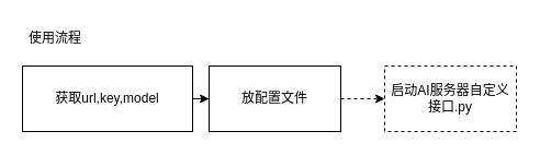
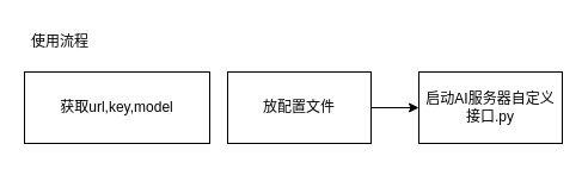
- <mxCell id="2" style="edgeStyle=orthogonalEdgeStyle;rounded=0;orthogonalLoop=1;jettySize=auto;html=1;" edge="1" parent="1" source="3" target="5"><mxGeometry relative="1" as="geometry" /></mxCell>
- <mxCell id="4" style="edgeStyle=orthogonalEdgeStyle;rounded=0;orthogonalLoop=1;jettySize=auto;html=1;dashed=1;" edge="1" parent="1" source="5" target="6"><mxGeometry relative="1" as="geometry" /></mxCell>
+ <mxCell id="4" style="edgeStyle=orthogonalEdgeStyle;rounded=0;orthogonalLoop=1;jettySize=auto;html=1;" edge="1" parent="1" source="5" target="6"><mxGeometry relative="1" as="geometry" /></mxCell>
- <mxCell id="6" value="启动AI服务器自定义接口.py" style="rounded=0;whiteSpace=wrap;html=1;dashed=1;" vertex="1" parent="1"><mxGeometry x="350" y="60" width="120" height="60" as="geometry" /></mxCell>
+ <mxCell id="6" value="启动AI服务器自定义接口.py" style="rounded=0;whiteSpace=wrap;html=1;" vertex="1" parent="1"><mxGeometry x="350" y="60" width="120" height="60" as="geometry" /></mxCell>
